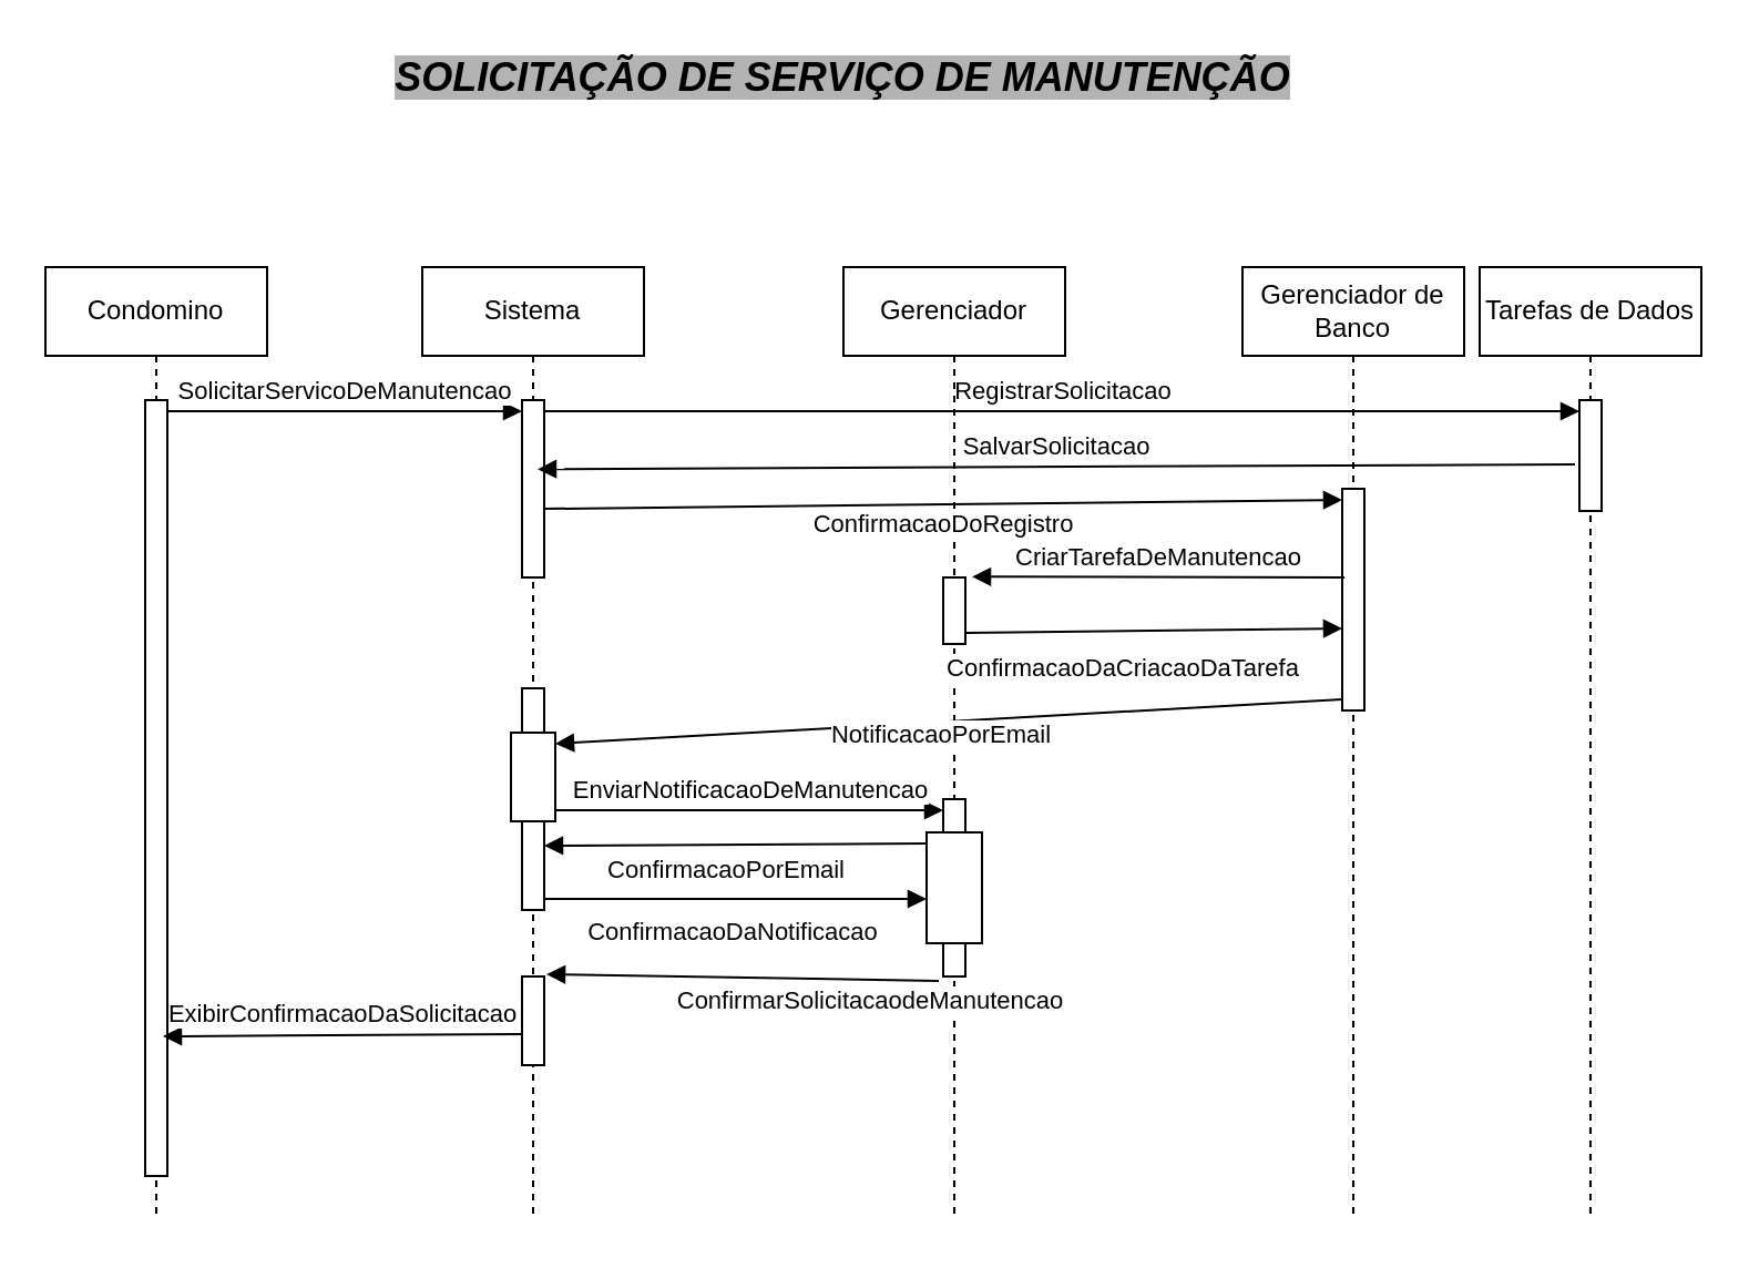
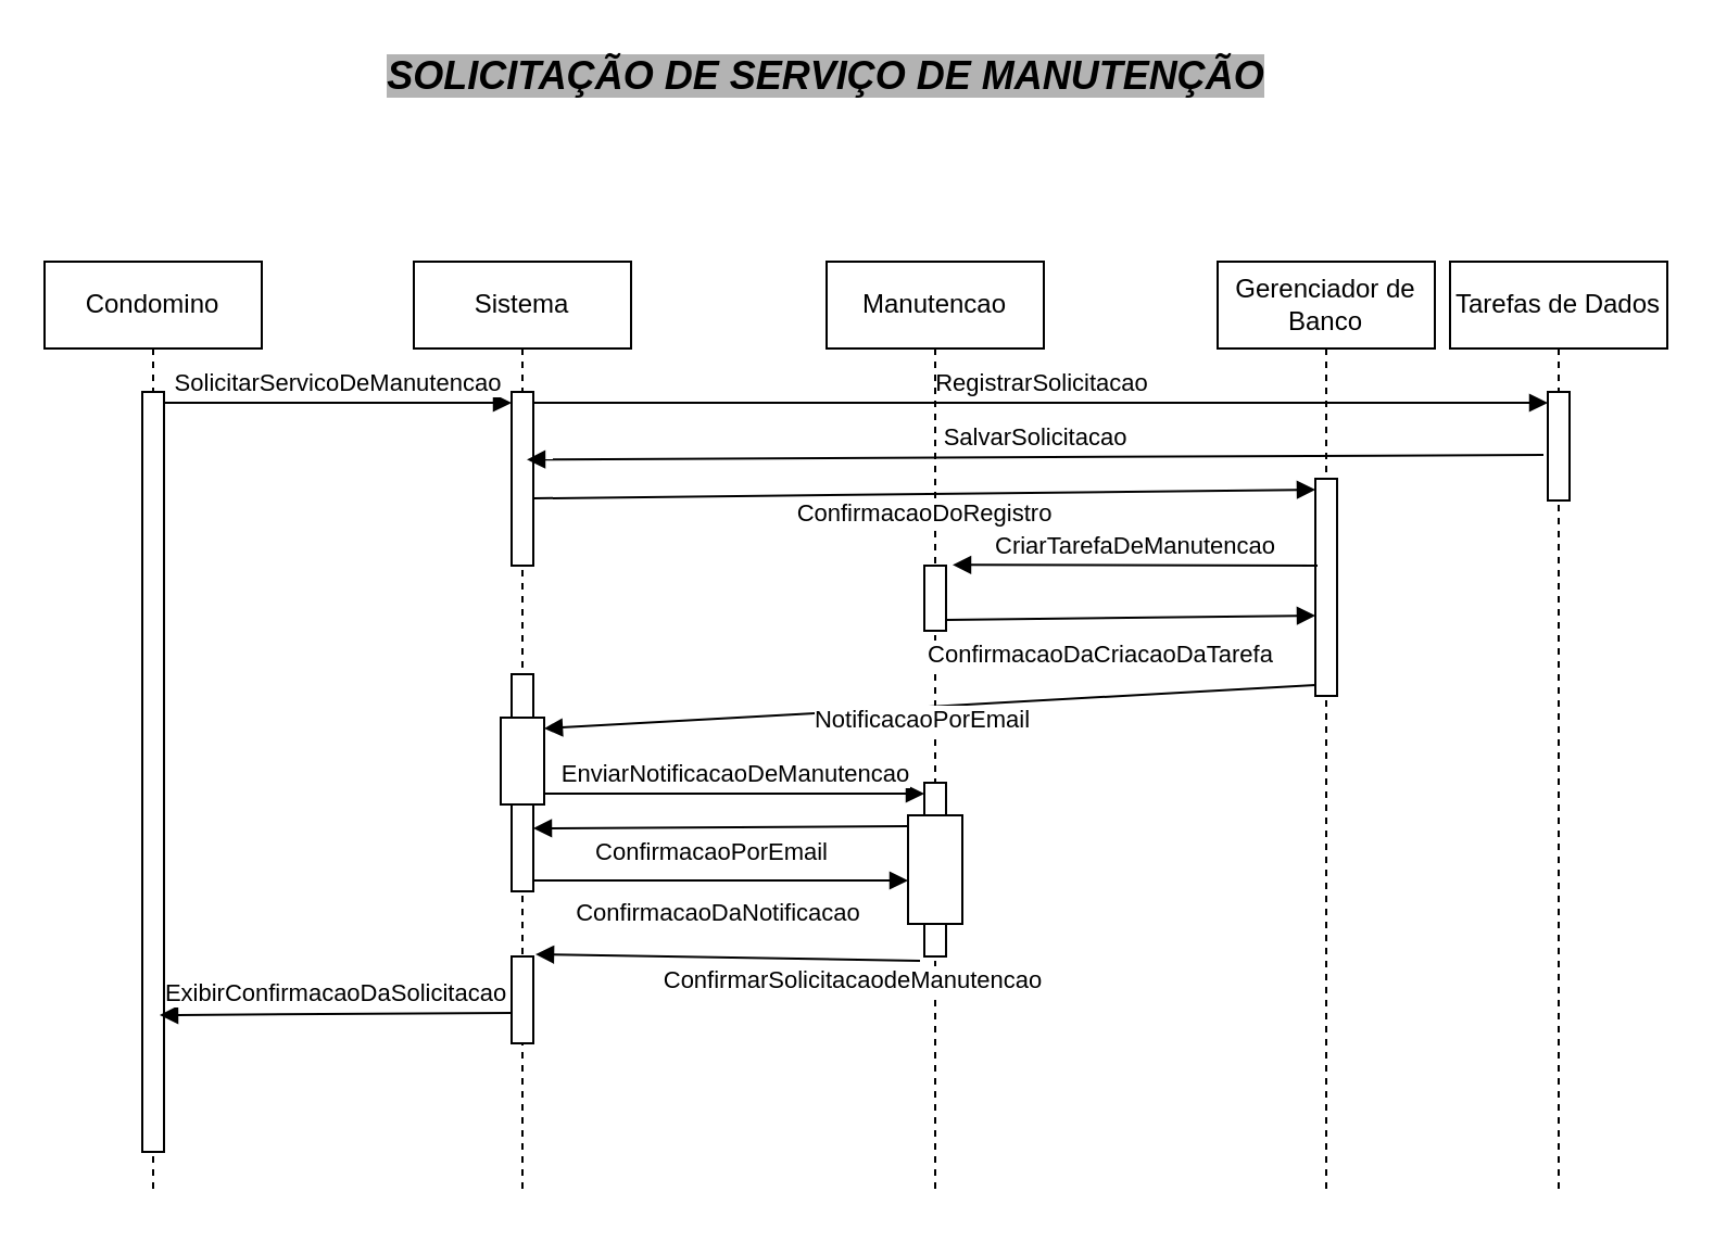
- <mxCell id="10" value="Gerenciador" style="shape=umlLifeline;perimeter=lifelinePerimeter;whiteSpace=wrap;html=1;container=1;dropTarget=0;collapsible=0;recursiveResize=0;outlineConnect=0;portConstraint=eastwest;newEdgeStyle={&quot;curved&quot;:0,&quot;rounded&quot;:0};" vertex="1" parent="1"><mxGeometry x="380" y="120" width="100" height="430" as="geometry" /></mxCell>
+ <mxCell id="10" value="Manutencao" style="shape=umlLifeline;perimeter=lifelinePerimeter;whiteSpace=wrap;html=1;container=1;dropTarget=0;collapsible=0;recursiveResize=0;outlineConnect=0;portConstraint=eastwest;newEdgeStyle={&quot;curved&quot;:0,&quot;rounded&quot;:0};" vertex="1" parent="1"><mxGeometry x="380" y="120" width="100" height="430" as="geometry" /></mxCell>
